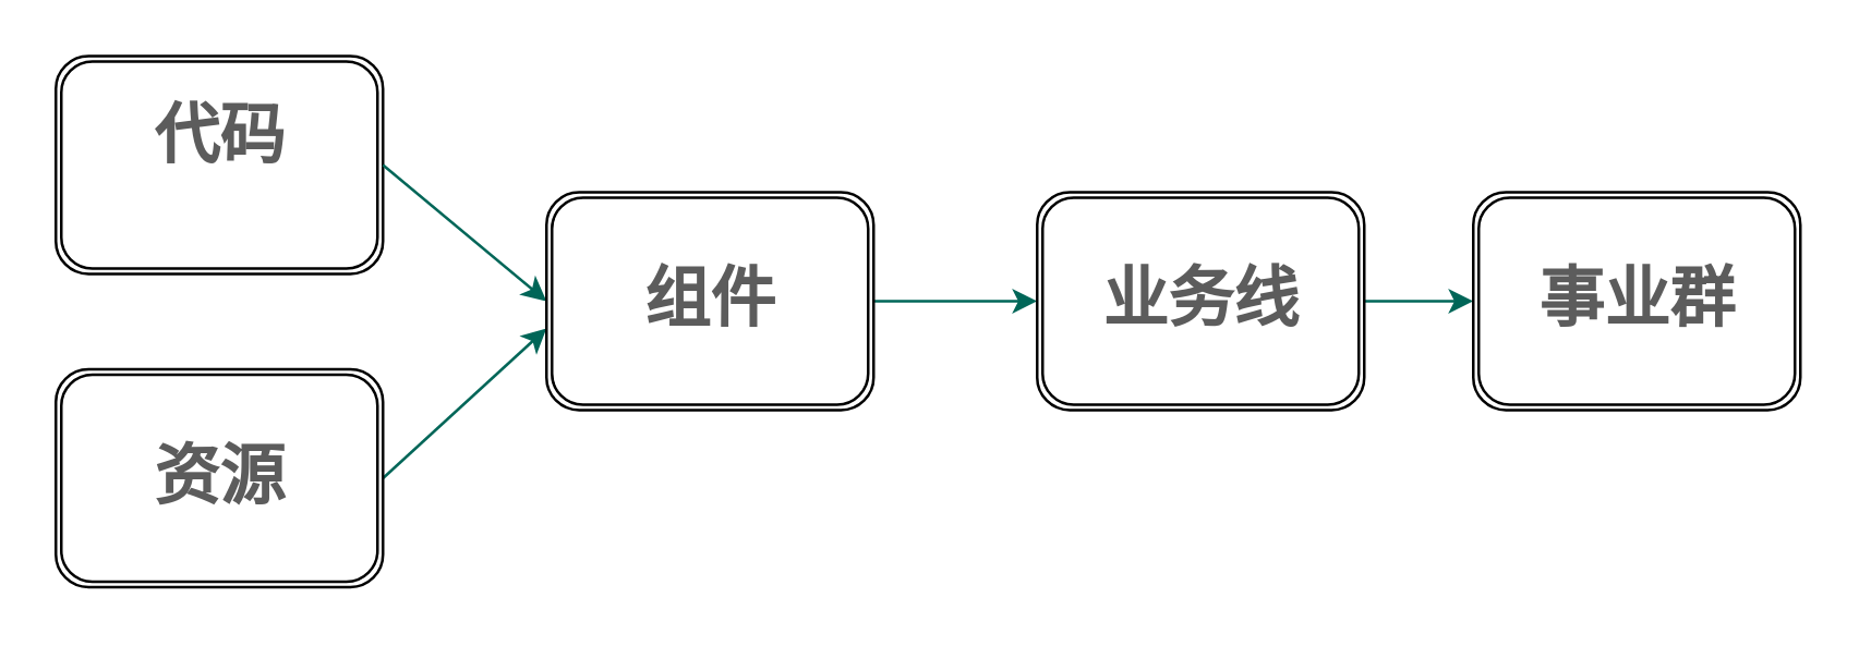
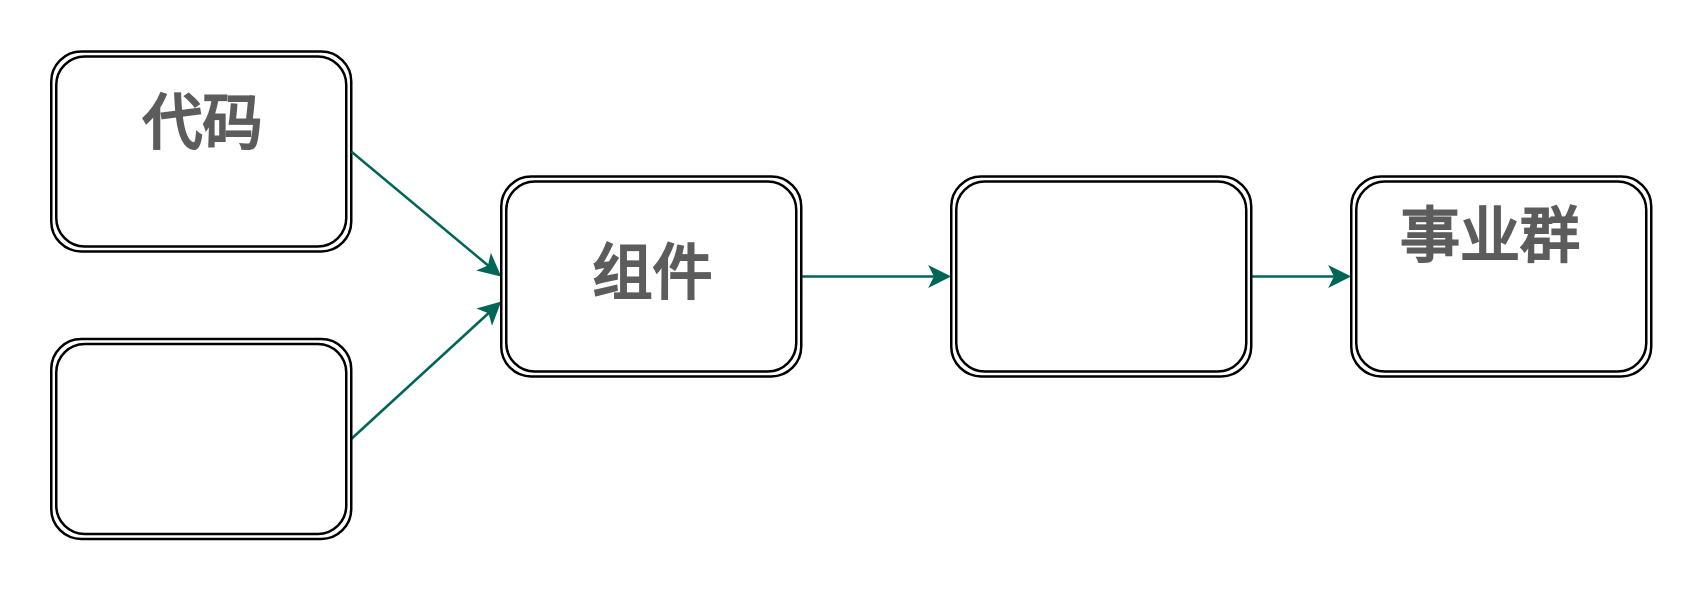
- <mxCell id="13" value="业务线" style="text;strokeColor=none;fillColor=none;html=1;fontSize=24;fontStyle=1;verticalAlign=middle;align=center;rounded=0;sketch=0;fontColor=#5C5C5C;" parent="1" vertex="1"><mxGeometry x="390" y="90" width="100" height="40" as="geometry" /></mxCell>
- <mxCell id="15" value="事业群" style="text;strokeColor=none;fillColor=none;html=1;fontSize=24;fontStyle=1;verticalAlign=middle;align=center;rounded=0;sketch=0;fontColor=#5C5C5C;" parent="1" vertex="1"><mxGeometry x="550" y="90" width="100" height="40" as="geometry" /></mxCell>
+ <mxCell id="15" value="事业群" style="text;strokeColor=none;fillColor=none;html=1;fontSize=24;fontStyle=1;verticalAlign=middle;align=center;rounded=0;sketch=0;fontColor=#5C5C5C;" parent="1" vertex="1"><mxGeometry x="545" y="75" width="100" height="40" as="geometry" /></mxCell>
- <mxCell id="7" value="资源" style="text;strokeColor=none;fillColor=none;html=1;fontSize=24;fontStyle=1;verticalAlign=middle;align=center;rounded=0;sketch=0;fontColor=#5C5C5C;" parent="1" vertex="1"><mxGeometry x="30" y="155" width="100" height="40" as="geometry" /></mxCell>
